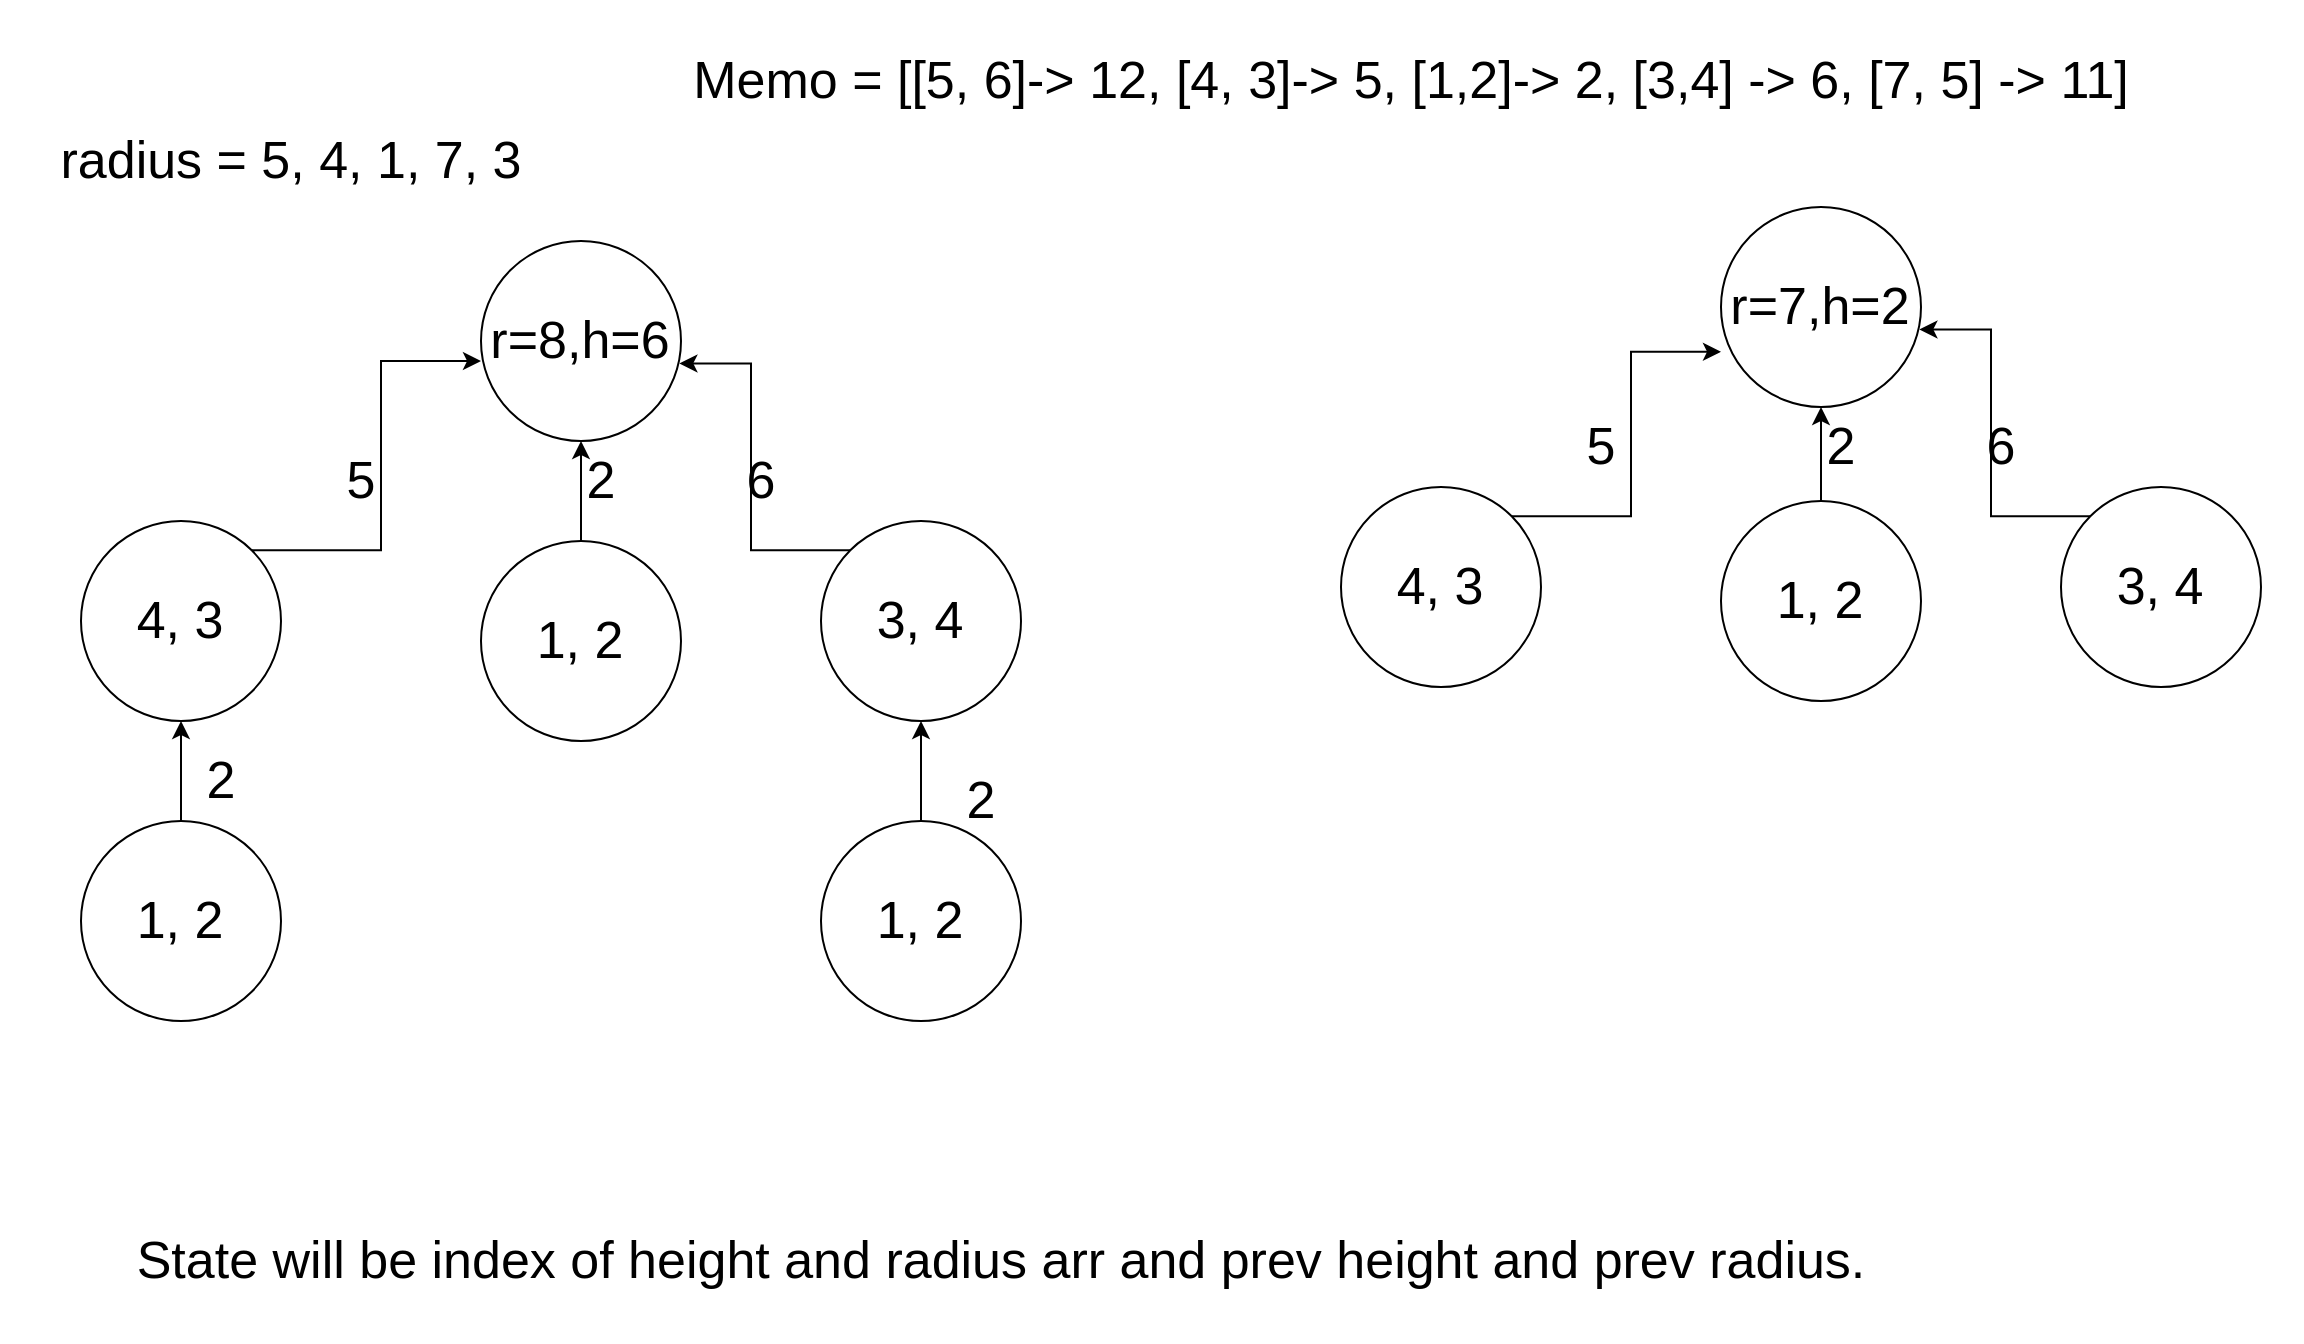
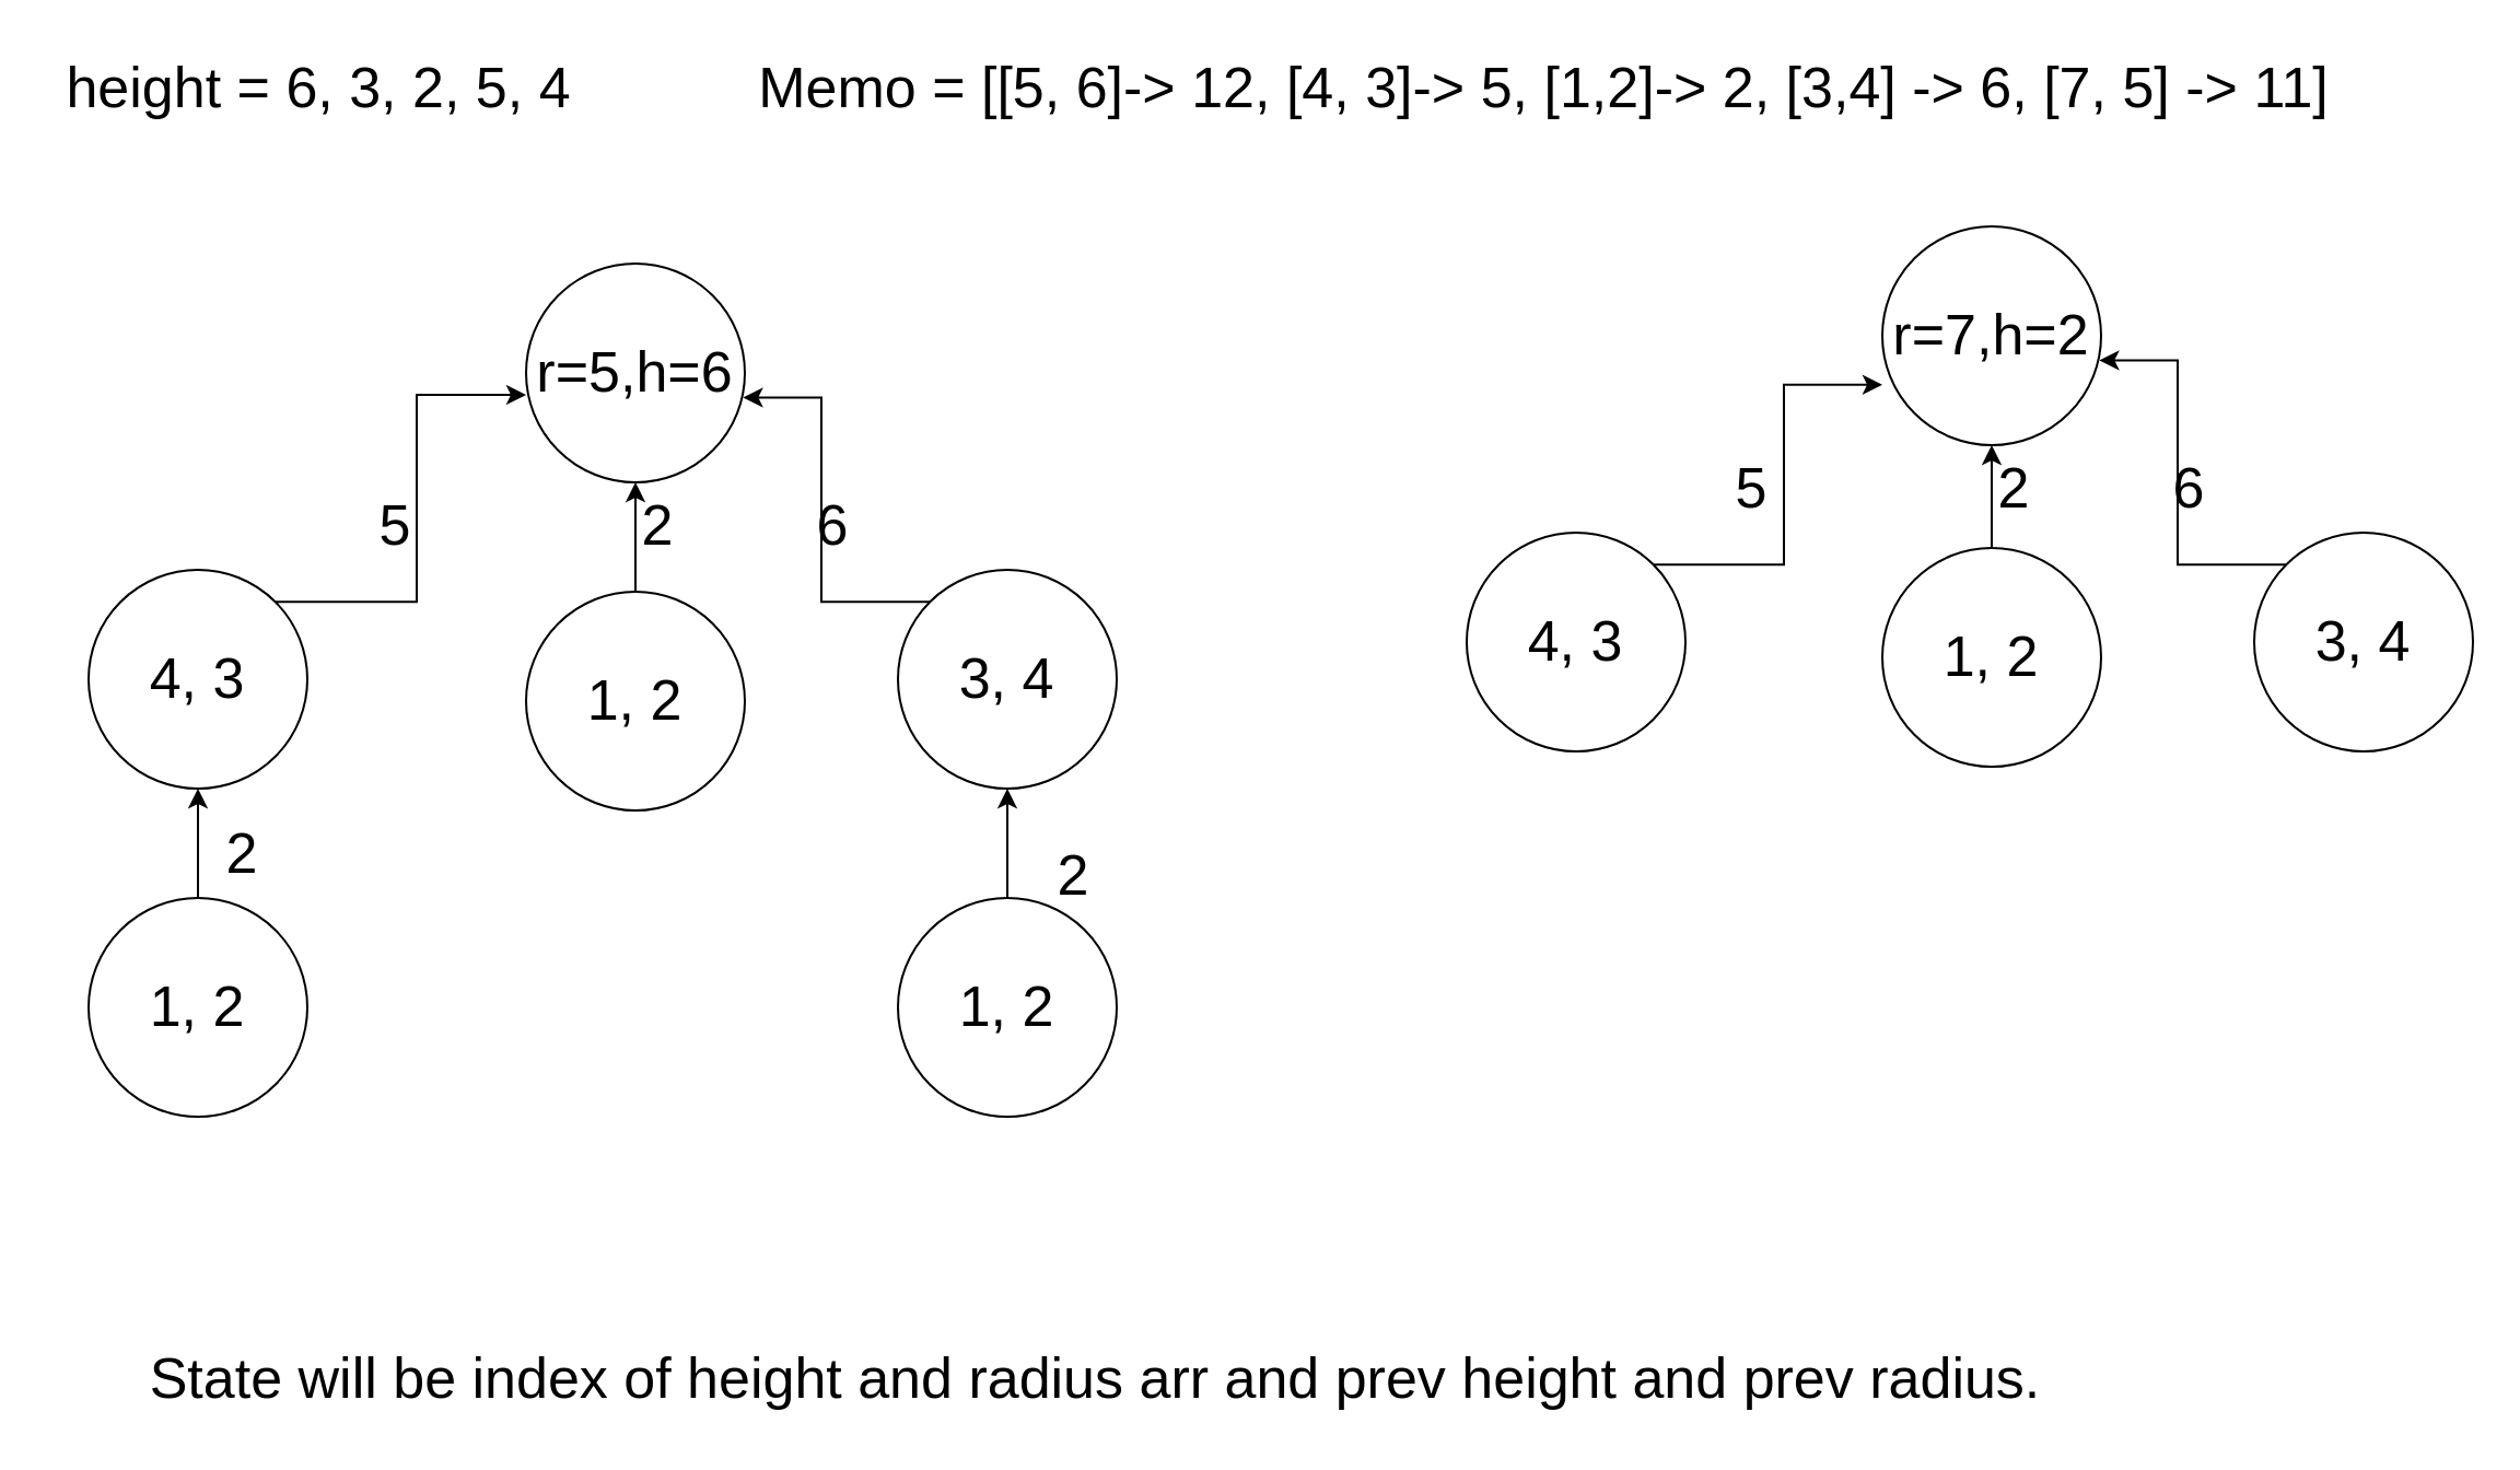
+ <mxCell id="9" value="height = 6, 3, 2, 5, 4" style="text;html=1;align=center;verticalAlign=middle;resizable=0;points=[];autosize=1;strokeColor=none;fillColor=none;fontSize=26;" vertex="1" parent="1"><mxGeometry width="250" height="40" as="geometry" x="20" y="20" /></mxCell>
- <mxCell id="10" value="radius = 5, 4, 1, 7, 3" style="text;html=1;align=center;verticalAlign=middle;resizable=0;points=[];autosize=1;strokeColor=none;fillColor=none;fontSize=26;" vertex="1" parent="1"><mxGeometry y="60" width="250" height="40" as="geometry" x="20" /></mxCell>
- <mxCell id="2" value="&lt;font style=&quot;font-size: 26px&quot;&gt;r=8,h=6&lt;/font&gt;" style="ellipse;whiteSpace=wrap;html=1;aspect=fixed;" vertex="1" parent="1"><mxGeometry x="240" y="120" width="100" height="100" as="geometry" /></mxCell>
+ <mxCell id="2" value="&lt;font style=&quot;font-size: 26px&quot;&gt;r=5,h=6&lt;/font&gt;" style="ellipse;whiteSpace=wrap;html=1;aspect=fixed;" vertex="1" parent="1"><mxGeometry x="240" y="120" width="100" height="100" as="geometry" /></mxCell>
